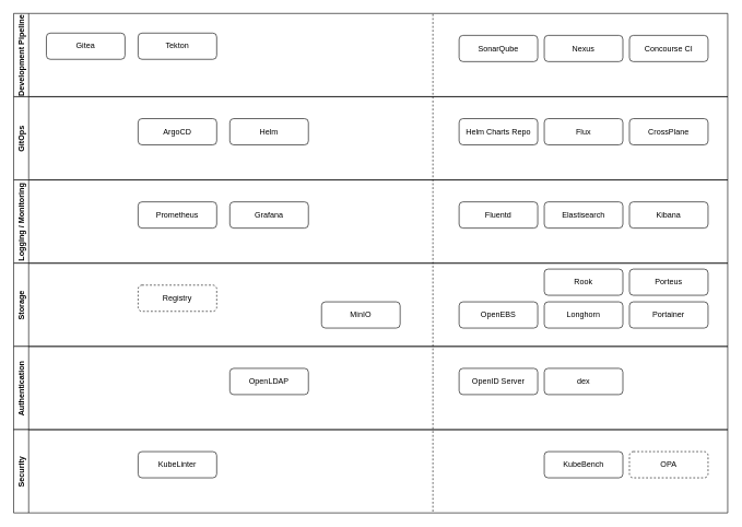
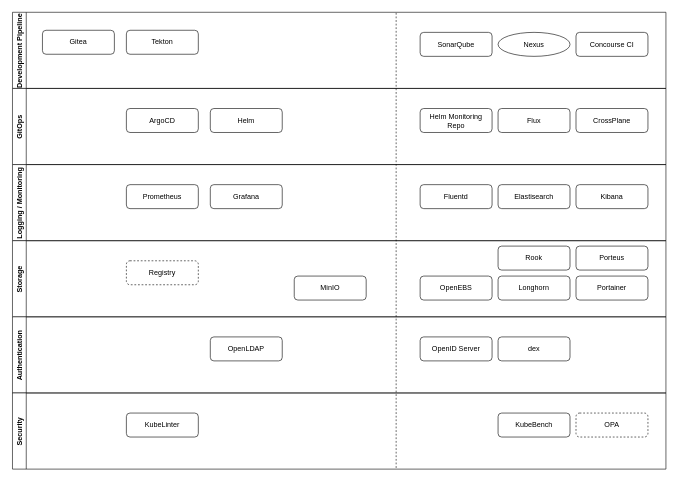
- <mxCell id="6" value="Nexus" style="rounded=1;whiteSpace=wrap;html=1;" vertex="1" parent="2"><mxGeometry x="810" y="33.5" width="120" height="40" as="geometry" /></mxCell>
+ <mxCell id="6" value="Nexus" style="ellipse;whiteSpace=wrap;html=1;" vertex="1" parent="2"><mxGeometry x="810" y="33.5" width="120" height="40" as="geometry" /></mxCell>
- <mxCell id="11" value="Helm Charts Repo" style="rounded=1;whiteSpace=wrap;html=1;" vertex="1" parent="8"><mxGeometry x="680" y="33.5" width="120" height="40" as="geometry" /></mxCell>
+ <mxCell id="11" value="Helm Monitoring Repo" style="rounded=1;whiteSpace=wrap;html=1;" vertex="1" parent="8"><mxGeometry x="680" y="33.5" width="120" height="40" as="geometry" /></mxCell>
